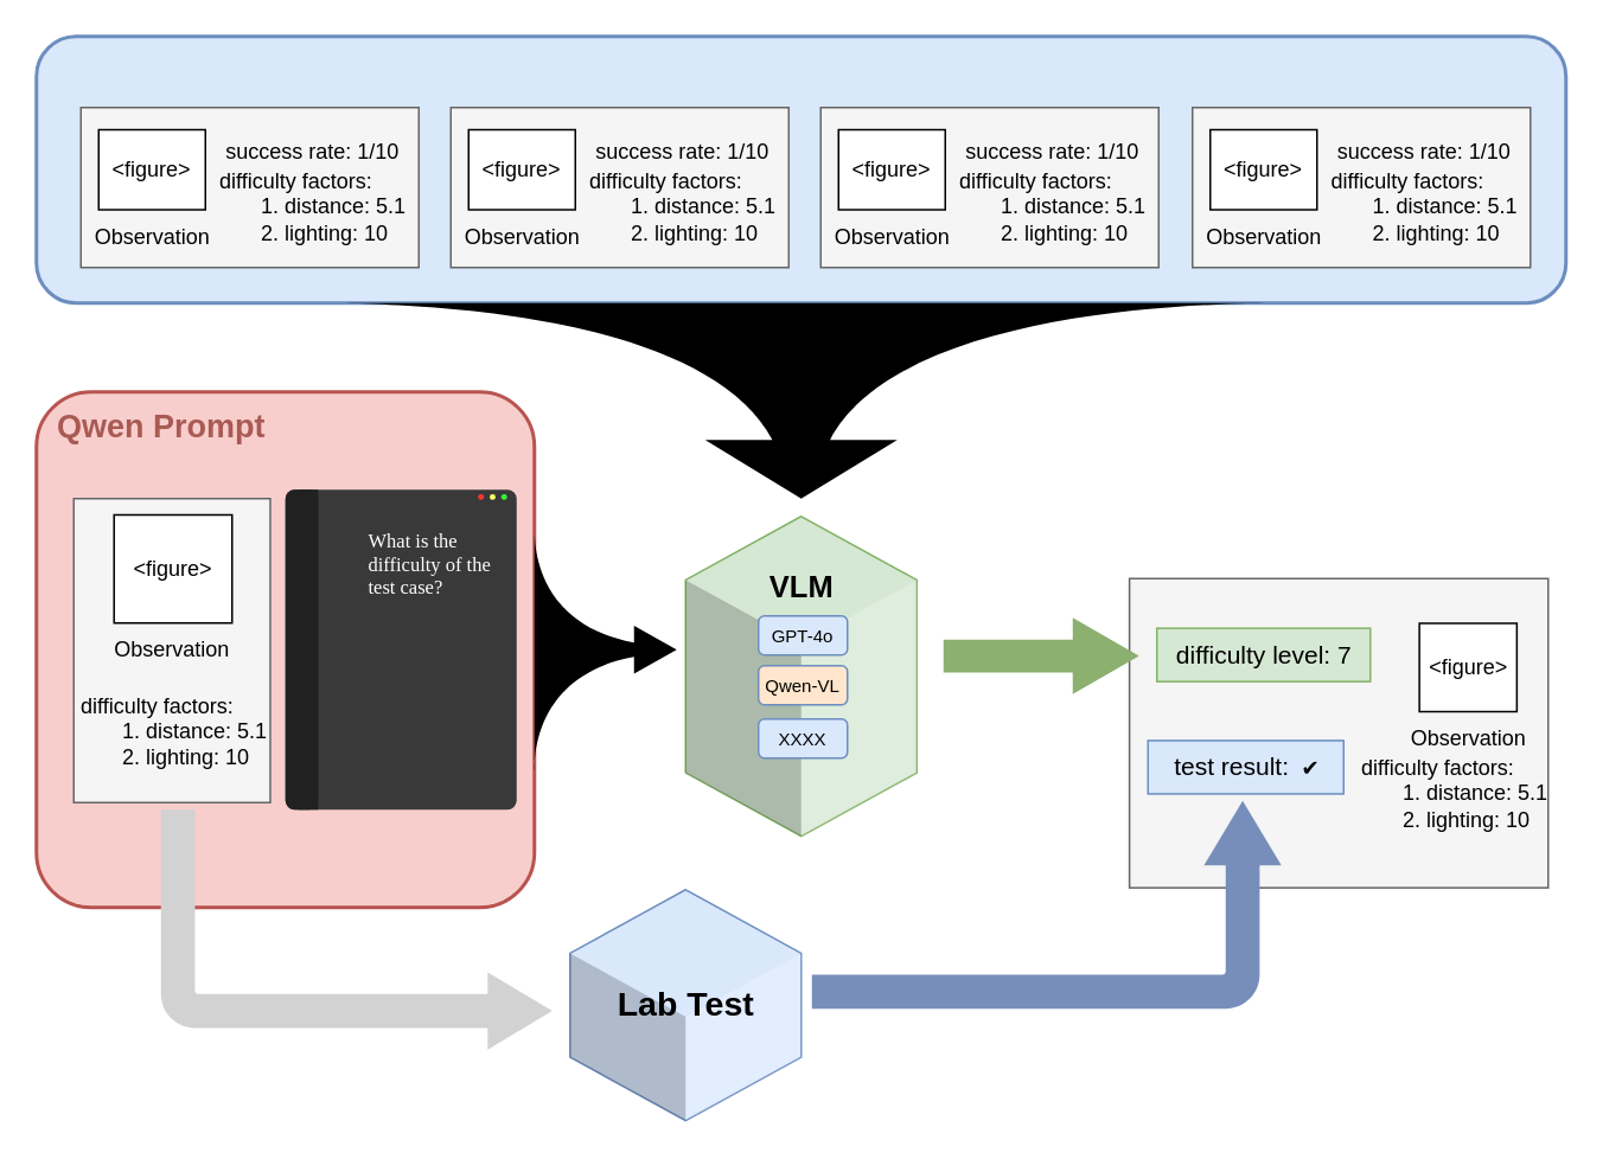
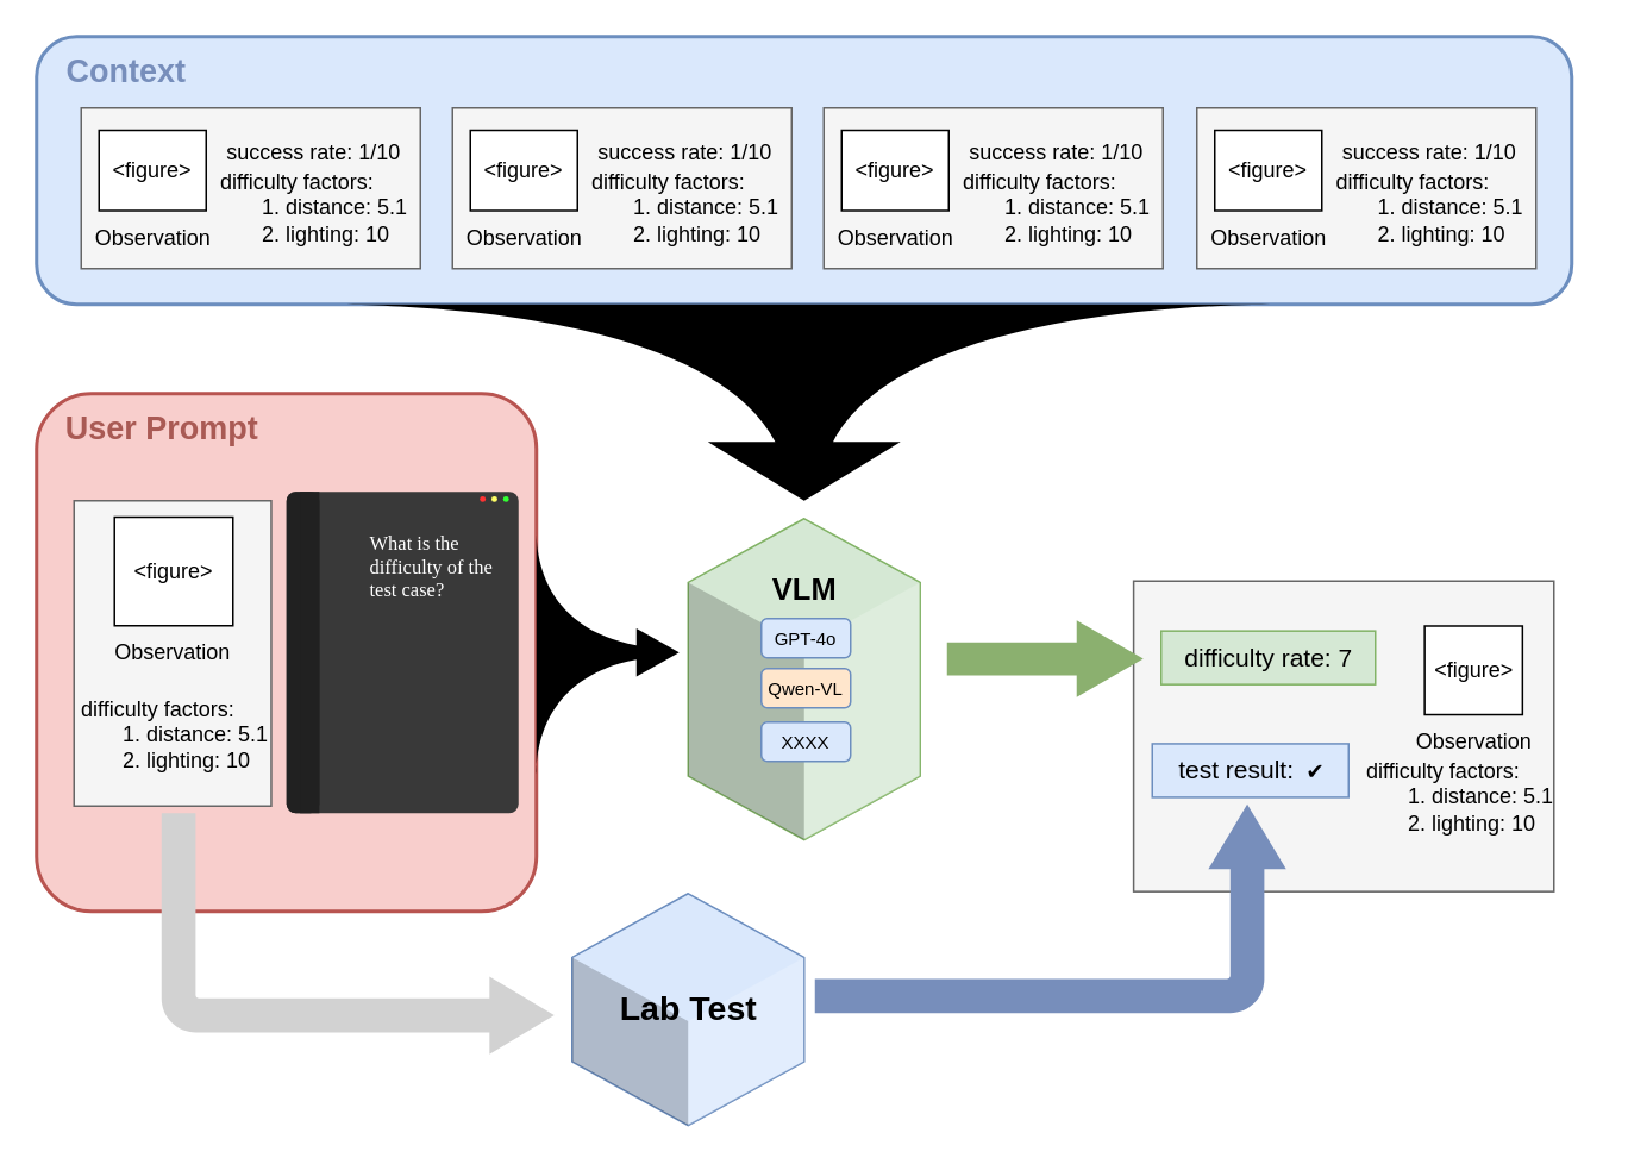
+ <mxCell id="3" value="&lt;font style=&quot;font-size: 18px; color: light-dark(rgb(119, 142, 187), rgb(43, 130, 218));&quot;&gt;&lt;b style=&quot;&quot;&gt;Context&lt;/b&gt;&lt;/font&gt;" style="text;html=1;align=center;verticalAlign=middle;resizable=0;points=[];autosize=1;strokeColor=none;fillColor=none;" parent="1" vertex="1"><mxGeometry x="25" y="20" width="90" height="40" as="geometry" /></mxCell>
- <mxCell id="30" value="&lt;font style=&quot;font-size: 18px;&quot;&gt;&lt;b style=&quot;&quot;&gt;Qwen Prompt&lt;/b&gt;&lt;/font&gt;" style="text;html=1;align=center;verticalAlign=middle;resizable=0;points=[];autosize=1;strokeColor=none;fillColor=none;fontColor=light-dark(#a95a54, #ededed);" parent="1" vertex="1"><mxGeometry x="25" y="220" width="130" height="40" as="geometry" /></mxCell>
+ <mxCell id="30" value="&lt;font style=&quot;font-size: 18px;&quot;&gt;&lt;b style=&quot;&quot;&gt;User Prompt&lt;/b&gt;&lt;/font&gt;" style="text;html=1;align=center;verticalAlign=middle;resizable=0;points=[];autosize=1;strokeColor=none;fillColor=none;fontColor=light-dark(#a95a54, #ededed);" parent="1" vertex="1"><mxGeometry x="25" y="220" width="130" height="40" as="geometry" /></mxCell>
- <mxCell id="58" value="&lt;font style=&quot;font-size: 14px;&quot;&gt;difficulty level: 7&lt;/font&gt;" style="text;html=1;align=center;verticalAlign=middle;resizable=0;points=[];autosize=1;strokeColor=#82b366;fillColor=#d5e8d4;" vertex="1" parent="53"><mxGeometry x="20.0" y="27.955" width="120" height="30" as="geometry" /></mxCell>
+ <mxCell id="58" value="&lt;font style=&quot;font-size: 14px;&quot;&gt;difficulty rate: 7&lt;/font&gt;" style="text;html=1;align=center;verticalAlign=middle;resizable=0;points=[];autosize=1;strokeColor=#82b366;fillColor=#d5e8d4;" vertex="1" parent="53"><mxGeometry x="20.0" y="27.955" width="120" height="30" as="geometry" /></mxCell>
